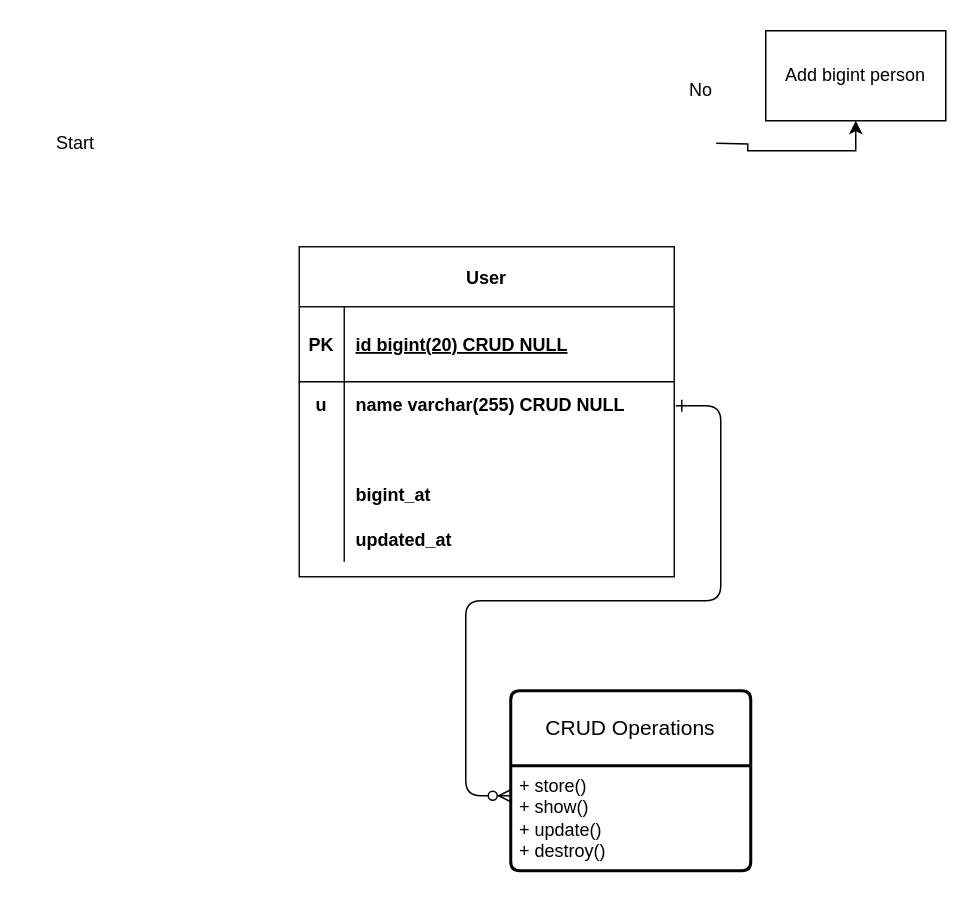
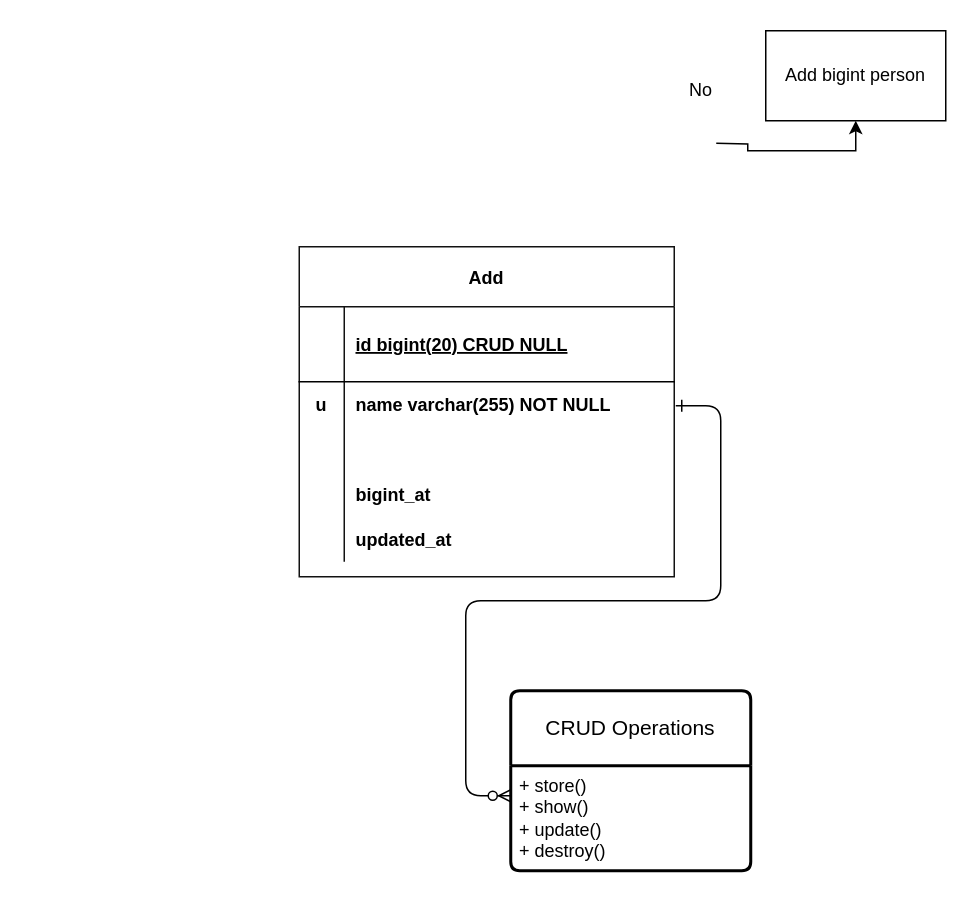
- <mxCell id="23" value="Start" style="text;html=1;strokeColor=none;fillColor=none;align=center;verticalAlign=middle;whiteSpace=wrap;rounded=0;" parent="1" vertex="1"><mxGeometry x="20" y="80" width="60" height="30" as="geometry" /></mxCell>
- <mxCell id="3" value="User" style="shape=table;startSize=40;container=1;collapsible=1;childLayout=tableLayout;fixedRows=1;rowLines=0;fontStyle=1;align=center;resizeLast=1;strokeColor=#121212;" parent="1" vertex="1"><mxGeometry x="199" y="164" width="250" height="220" as="geometry" /></mxCell>
+ <mxCell id="3" value="Add" style="shape=table;startSize=40;container=1;collapsible=1;childLayout=tableLayout;fixedRows=1;rowLines=0;fontStyle=1;align=center;resizeLast=1;strokeColor=#121212;" parent="1" vertex="1"><mxGeometry x="199" y="164" width="250" height="220" as="geometry" /></mxCell>
- <mxCell id="5" value="PK" style="shape=partialRectangle;overflow=hidden;connectable=0;fillColor=none;top=0;left=0;bottom=0;right=0;fontStyle=1;" parent="4" vertex="1"><mxGeometry width="30" height="50" as="geometry"><mxRectangle width="30" height="50" as="alternateBounds" /></mxGeometry></mxCell>
- <mxCell id="9" value="name varchar(255) CRUD NULL" style="shape=partialRectangle;overflow=hidden;connectable=0;fillColor=none;top=0;left=0;bottom=0;right=0;align=left;spacingLeft=6;fontStyle=1" parent="7" vertex="1"><mxGeometry x="30" width="220" height="30" as="geometry"><mxRectangle width="220" height="30" as="alternateBounds" /></mxGeometry></mxCell>
+ <mxCell id="9" value="name varchar(255) NOT NULL" style="shape=partialRectangle;overflow=hidden;connectable=0;fillColor=none;top=0;left=0;bottom=0;right=0;align=left;spacingLeft=6;fontStyle=1" parent="7" vertex="1"><mxGeometry x="30" width="220" height="30" as="geometry"><mxRectangle width="220" height="30" as="alternateBounds" /></mxGeometry></mxCell>
